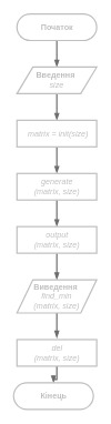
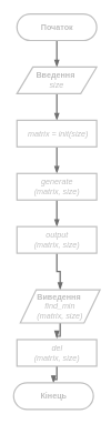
- <mxCell id="13" value="&lt;font color=&quot;#bfbfbf&quot;&gt;&lt;b&gt;Виведення&amp;nbsp;&lt;/b&gt;&lt;br&gt;&lt;i&gt;find_min&lt;br&gt;(matrix, size)&lt;/i&gt;&lt;/font&gt;" style="shape=parallelogram;perimeter=parallelogramPerimeter;whiteSpace=wrap;html=1;dashed=0;strokeColor=#BFBFBF;strokeWidth=2;" parent="1" vertex="1"><mxGeometry x="25" y="420" width="120" height="50" as="geometry" /></mxCell>
+ <mxCell id="13" value="&lt;font color=&quot;#bfbfbf&quot;&gt;&lt;b&gt;Виведення&amp;nbsp;&lt;/b&gt;&lt;br&gt;&lt;i&gt;find_min&lt;br&gt;(matrix, size)&lt;/i&gt;&lt;/font&gt;" style="shape=parallelogram;perimeter=parallelogramPerimeter;whiteSpace=wrap;html=1;dashed=0;strokeColor=#BFBFBF;strokeWidth=2;" parent="1" vertex="1"><mxGeometry x="30" y="435" width="120" height="50" as="geometry" /></mxCell>
